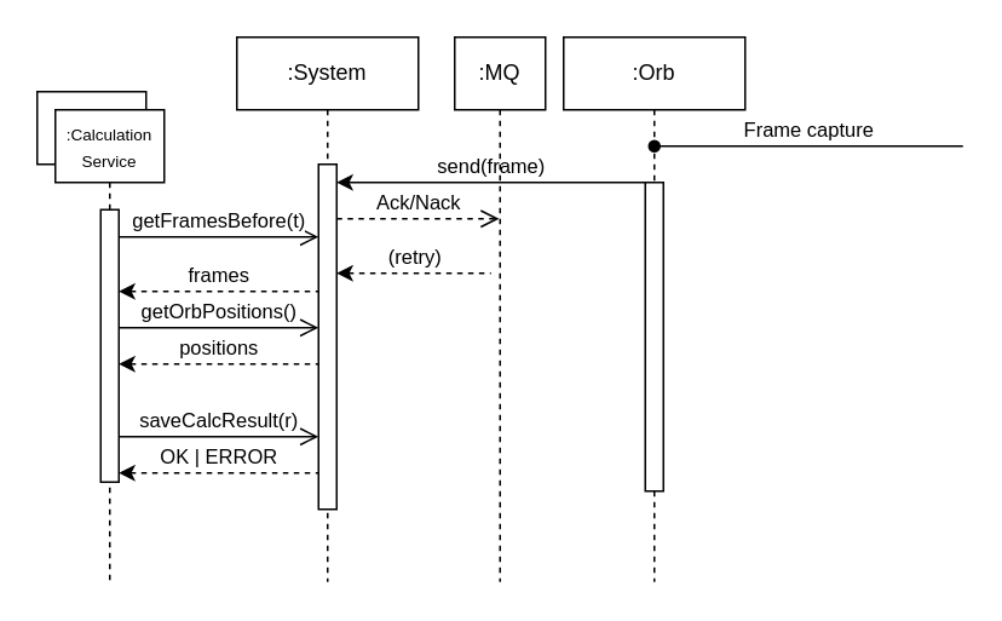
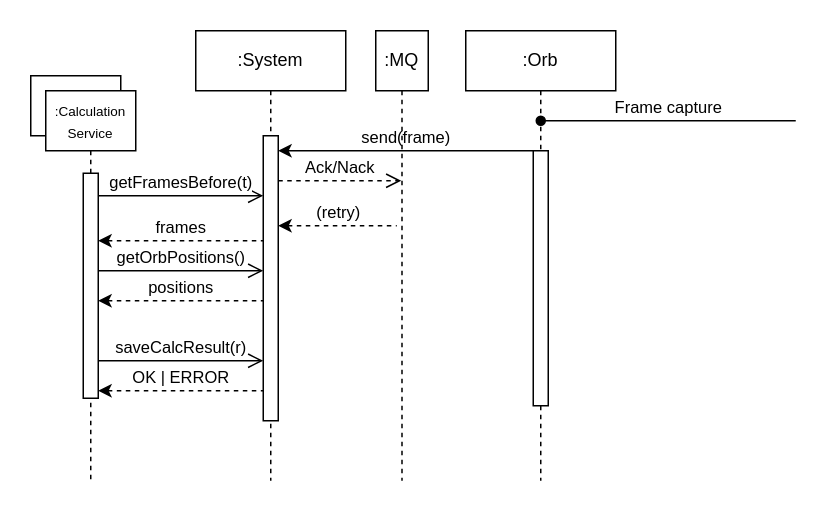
- <mxCell id="8" value=":MQ" style="shape=umlLifeline;perimeter=lifelinePerimeter;whiteSpace=wrap;html=1;container=0;dropTarget=0;collapsible=0;recursiveResize=0;outlineConnect=0;portConstraint=eastwest;newEdgeStyle={&quot;edgeStyle&quot;:&quot;elbowEdgeStyle&quot;,&quot;elbow&quot;:&quot;vertical&quot;,&quot;curved&quot;:0,&quot;rounded&quot;:0};" parent="1" vertex="1"><mxGeometry x="250" y="20" width="50" height="300" as="geometry" /></mxCell>
+ <mxCell id="8" value=":MQ" style="shape=umlLifeline;perimeter=lifelinePerimeter;whiteSpace=wrap;html=1;container=0;dropTarget=0;collapsible=0;recursiveResize=0;outlineConnect=0;portConstraint=eastwest;newEdgeStyle={&quot;edgeStyle&quot;:&quot;elbowEdgeStyle&quot;,&quot;elbow&quot;:&quot;vertical&quot;,&quot;curved&quot;:0,&quot;rounded&quot;:0};" parent="1" vertex="1"><mxGeometry x="250" y="20" width="35" height="300" as="geometry" /></mxCell>
